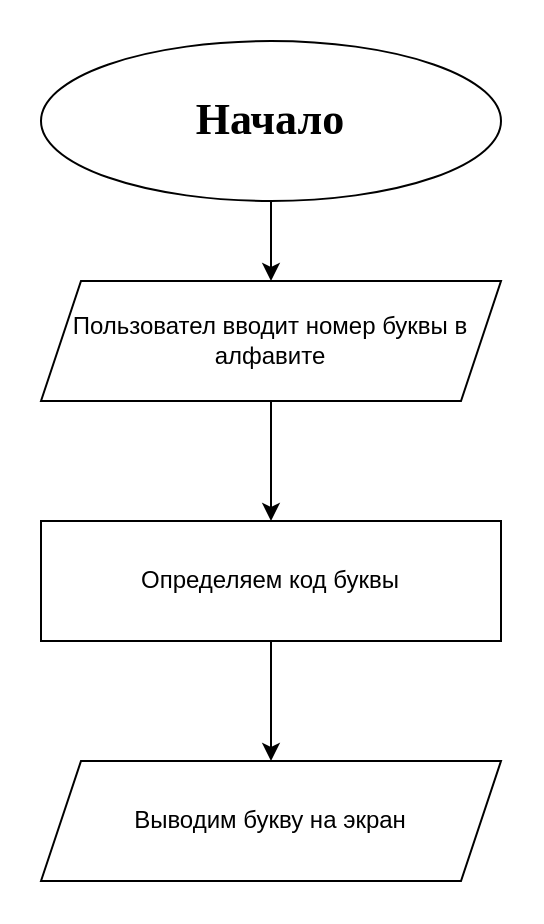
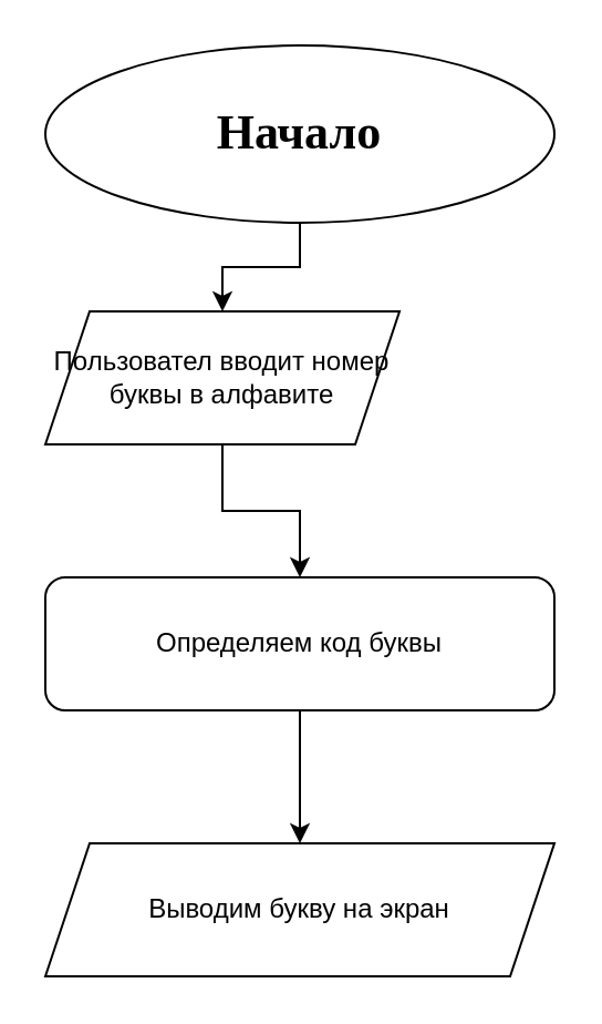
- <mxCell id="5" value="Пользовател вводит номер буквы в алфавите" style="shape=parallelogram;perimeter=parallelogramPerimeter;whiteSpace=wrap;html=1;fixedSize=1;" vertex="1" parent="1"><mxGeometry x="20" y="140" width="230" height="60" as="geometry" /></mxCell>
+ <mxCell id="5" value="Пользовател вводит номер буквы в алфавите" style="shape=parallelogram;perimeter=parallelogramPerimeter;whiteSpace=wrap;html=1;fixedSize=1;" vertex="1" parent="1"><mxGeometry x="20" y="140" width="160" height="60" as="geometry" /></mxCell>
- <mxCell id="7" value="Определяем код буквы" style="rounded=0;whiteSpace=wrap;html=1;" vertex="1" parent="1"><mxGeometry x="20" y="260" width="230" height="60" as="geometry" /></mxCell>
+ <mxCell id="7" value="Определяем код буквы" style="whiteSpace=wrap;html=1;rounded=1;" vertex="1" parent="1"><mxGeometry x="20" y="260" width="230" height="60" as="geometry" /></mxCell>
